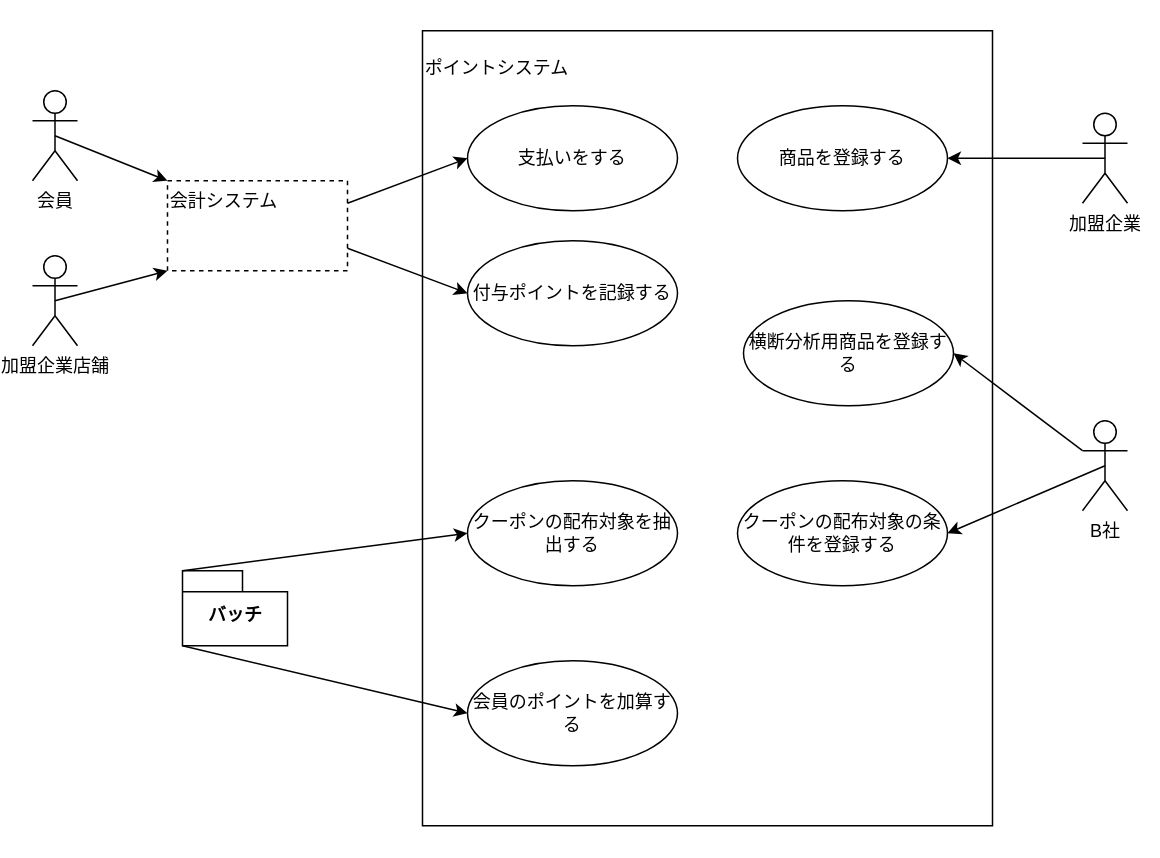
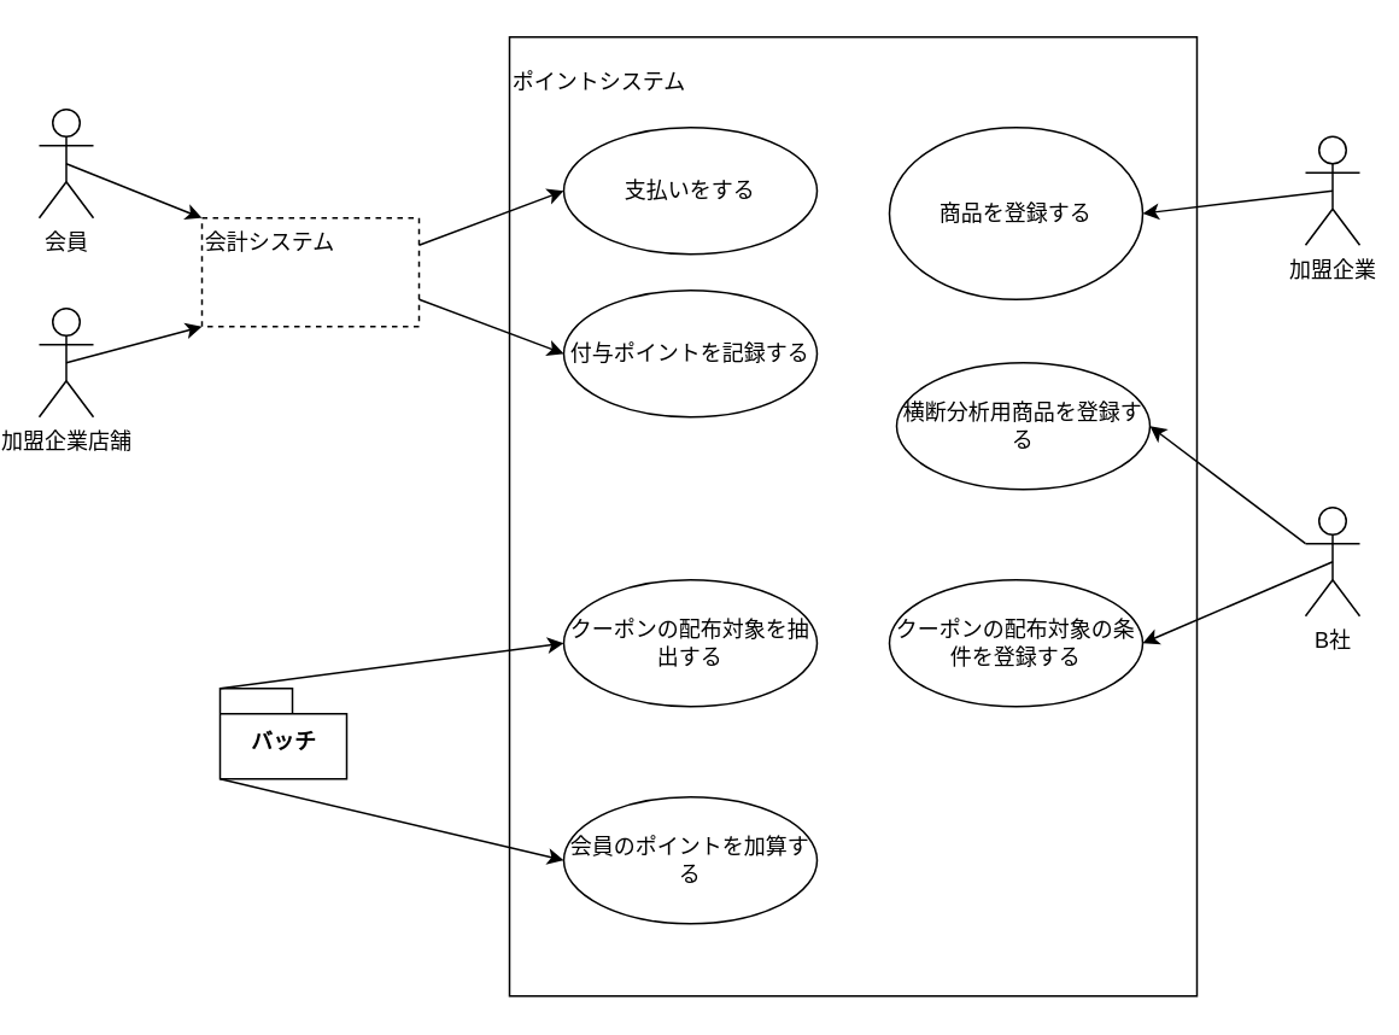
- <mxCell id="12" value="商品を登録する" style="ellipse;whiteSpace=wrap;html=1;" vertex="1" parent="1"><mxGeometry x="490" y="70" width="140" height="70" as="geometry" /></mxCell>
+ <mxCell id="12" value="商品を登録する" style="ellipse;whiteSpace=wrap;html=1;" vertex="1" parent="1"><mxGeometry x="490" y="70" width="140" height="95" as="geometry" /></mxCell>
